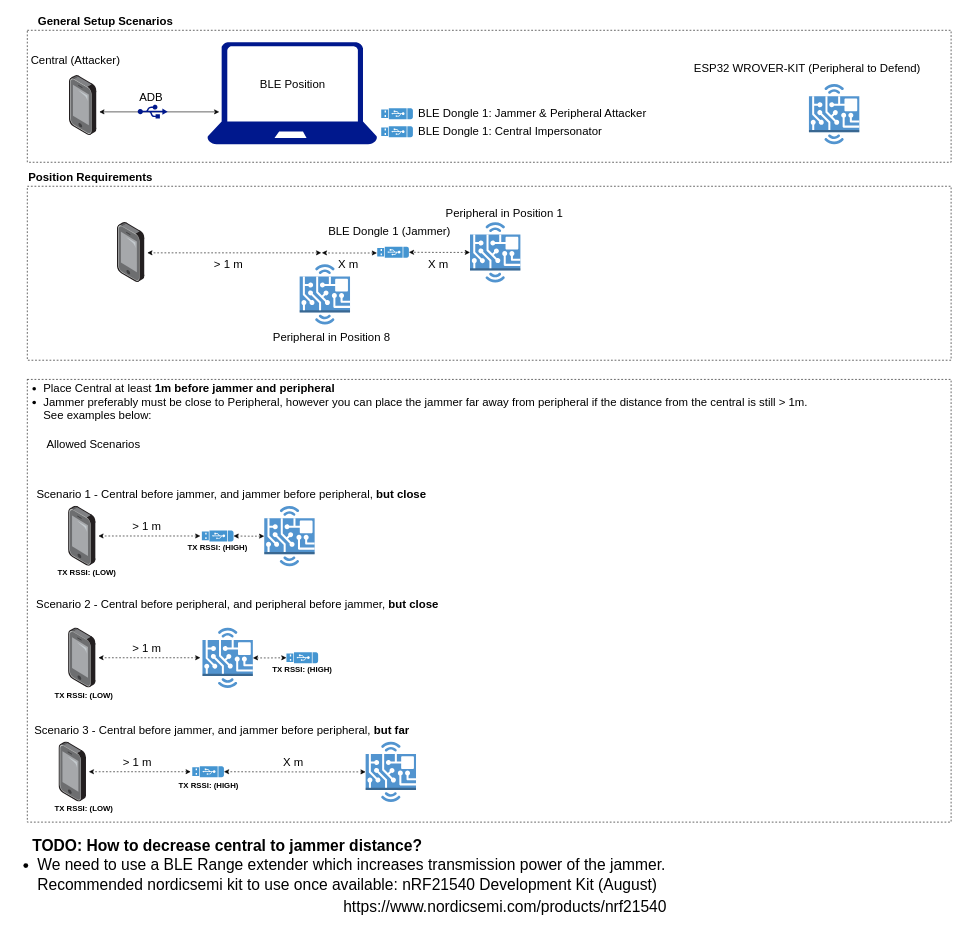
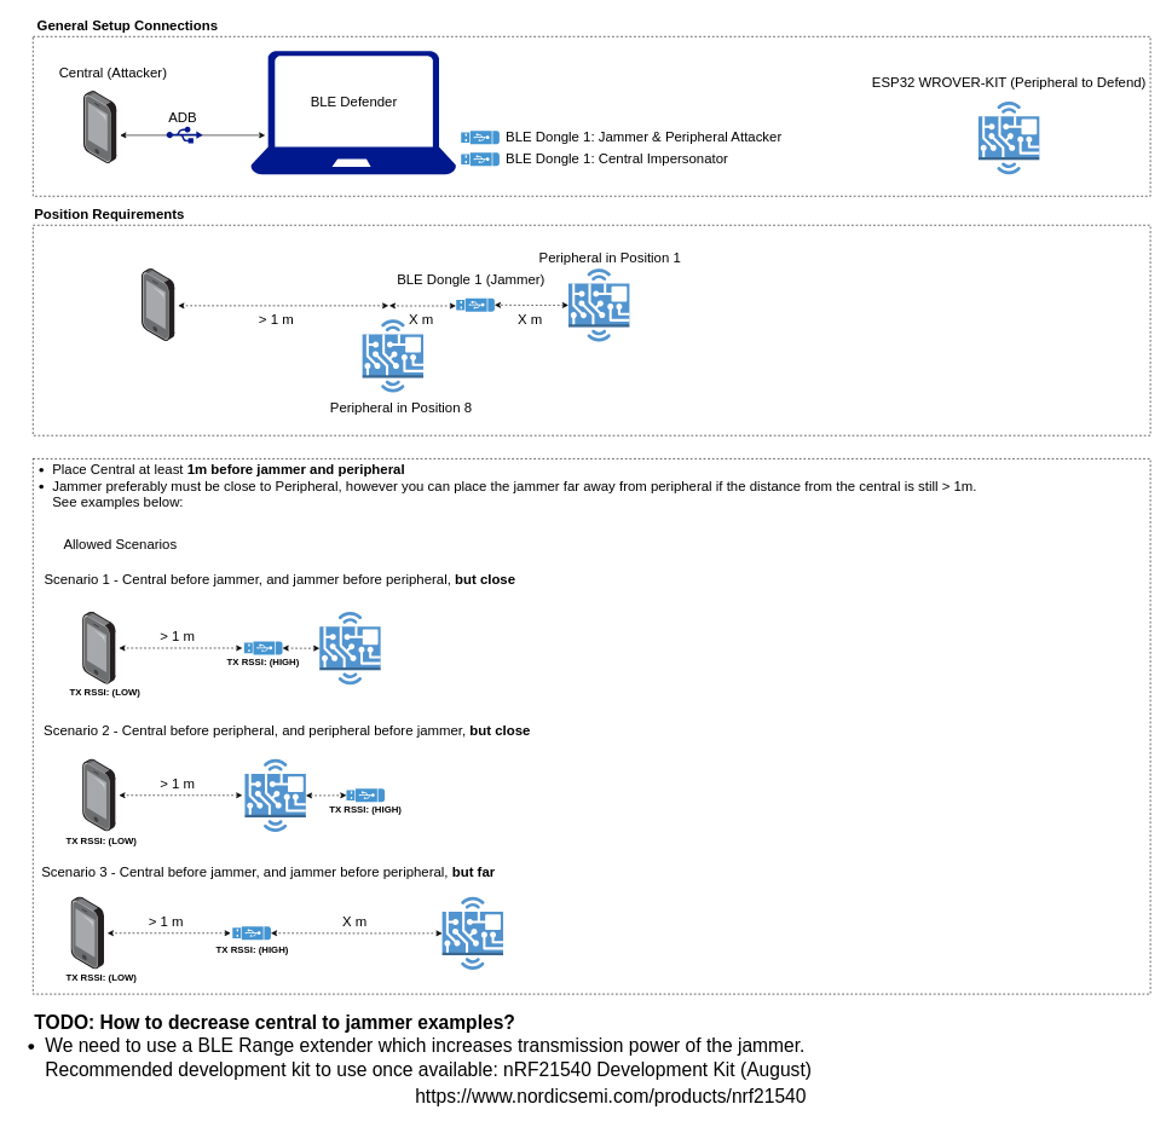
- <mxCell id="17" value="General Setup Scenarios" style="text;html=1;align=center;verticalAlign=middle;resizable=0;points=[];autosize=1;strokeColor=none;fontSize=19;fontStyle=1" vertex="1" parent="1"><mxGeometry x="45" y="20" width="260" height="30" as="geometry" /></mxCell>
+ <mxCell id="17" value="General Setup Connections" style="text;html=1;align=center;verticalAlign=middle;resizable=0;points=[];autosize=1;strokeColor=none;fontSize=19;fontStyle=1" vertex="1" parent="1"><mxGeometry x="45" y="20" width="260" height="30" as="geometry" /></mxCell>
- <mxCell id="12" value="Central (Attacker)" style="text;html=1;align=center;verticalAlign=middle;resizable=0;points=[];autosize=1;strokeColor=none;fontSize=19;" vertex="1" parent="1"><mxGeometry x="45" y="85" width="160" height="30" as="geometry" /></mxCell>
+ <mxCell id="12" value="Central (Attacker)" style="text;html=1;align=center;verticalAlign=middle;resizable=0;points=[];autosize=1;strokeColor=none;fontSize=19;" vertex="1" parent="1"><mxGeometry x="75" y="85" width="160" height="30" as="geometry" /></mxCell>
- <mxCell id="16" value="ESP32 WROVER-KIT (Peripheral to Defend)" style="text;html=1;align=center;verticalAlign=middle;resizable=0;points=[];autosize=1;strokeColor=none;fontSize=19;" vertex="1" parent="1"><mxGeometry x="1150" y="99.25" width="390" height="30" as="geometry" /></mxCell>
+ <mxCell id="16" value="ESP32 WROVER-KIT (Peripheral to Defend)" style="text;html=1;align=center;verticalAlign=middle;resizable=0;points=[];autosize=1;strokeColor=none;fontSize=19;" vertex="1" parent="1"><mxGeometry x="1195" y="99.25" width="390" height="30" as="geometry" /></mxCell>
- <mxCell id="6" value="BLE Position" style="text;html=1;align=center;verticalAlign=middle;resizable=0;points=[];autosize=1;strokeColor=none;fontSize=19;" vertex="1" parent="1"><mxGeometry x="421.66" y="125" width="130" height="30" as="geometry" /></mxCell>
+ <mxCell id="6" value="BLE Defender" style="text;html=1;align=center;verticalAlign=middle;resizable=0;points=[];autosize=1;strokeColor=none;fontSize=19;" vertex="1" parent="1"><mxGeometry x="421.66" y="125" width="130" height="30" as="geometry" /></mxCell>
- <mxCell id="37" value="Allowed Scenarios" style="text;html=1;align=center;verticalAlign=middle;resizable=0;points=[];autosize=1;strokeColor=none;fontSize=19;" vertex="1" parent="1"><mxGeometry x="70" y="725" width="170" height="30" as="geometry" /></mxCell>
+ <mxCell id="37" value="Allowed Scenarios" style="text;html=1;align=center;verticalAlign=middle;resizable=0;points=[];autosize=1;strokeColor=none;fontSize=19;" vertex="1" parent="1"><mxGeometry x="80" y="735" width="170" height="30" as="geometry" /></mxCell>
- <mxCell id="41" value="Scenario 1 - Central before jammer, and jammer before peripheral, &lt;b&gt;but close&lt;/b&gt;" style="text;html=1;align=center;verticalAlign=middle;resizable=0;points=[];autosize=1;strokeColor=none;fontSize=19;" vertex="1" parent="1"><mxGeometry x="50" y="810" width="670" height="30" as="geometry" /></mxCell>
+ <mxCell id="41" value="Scenario 1 - Central before jammer, and jammer before peripheral, &lt;b&gt;but close&lt;/b&gt;" style="text;html=1;align=center;verticalAlign=middle;resizable=0;points=[];autosize=1;strokeColor=none;fontSize=19;" vertex="1" parent="1"><mxGeometry x="50" y="785" width="670" height="30" as="geometry" /></mxCell>
- <mxCell id="55" value="Scenario 3 - Central before jammer, and jammer before peripheral, &lt;b&gt;but far&lt;/b&gt;" style="text;html=1;align=center;verticalAlign=middle;resizable=0;points=[];autosize=1;strokeColor=none;fontSize=19;" vertex="1" parent="1"><mxGeometry x="49" y="1203" width="640" height="30" as="geometry" /></mxCell>
+ <mxCell id="55" value="Scenario 3 - Central before jammer, and jammer before peripheral, &lt;b&gt;but far&lt;/b&gt;" style="text;html=1;align=center;verticalAlign=middle;resizable=0;points=[];autosize=1;strokeColor=none;fontSize=19;" vertex="1" parent="1"><mxGeometry x="49" y="1188" width="640" height="30" as="geometry" /></mxCell>
- <mxCell id="63" value="TODO: How to decrease central to jammer distance?" style="text;html=1;align=center;verticalAlign=middle;resizable=0;points=[];autosize=1;strokeColor=none;fontSize=26;fontStyle=1" vertex="1" parent="1"><mxGeometry x="43" y="1390" width="670" height="40" as="geometry" /></mxCell>
+ <mxCell id="63" value="TODO: How to decrease central to jammer examples?" style="text;html=1;align=center;verticalAlign=middle;resizable=0;points=[];autosize=1;strokeColor=none;fontSize=26;fontStyle=1" vertex="1" parent="1"><mxGeometry x="43" y="1390" width="670" height="40" as="geometry" /></mxCell>
- <mxCell id="64" value="&lt;ul style=&quot;font-size: 26px&quot;&gt;&lt;li style=&quot;font-size: 26px&quot;&gt;We need to use a BLE Range extender which increases transmission power of the jammer.&lt;br&gt;Recommended nordicsemi kit to use once available: nRF21540 Development Kit (August)&lt;/li&gt;&lt;/ul&gt;" style="text;html=1;align=left;verticalAlign=middle;resizable=0;points=[];autosize=1;strokeColor=none;fontSize=26;" vertex="1" parent="1"><mxGeometry x="20" y="1398" width="1110" height="120" as="geometry" /></mxCell>
+ <mxCell id="64" value="&lt;ul style=&quot;font-size: 26px&quot;&gt;&lt;li style=&quot;font-size: 26px&quot;&gt;We need to use a BLE Range extender which increases transmission power of the jammer.&lt;br&gt;Recommended development kit to use once available: nRF21540 Development Kit (August)&lt;/li&gt;&lt;/ul&gt;" style="text;html=1;align=left;verticalAlign=middle;resizable=0;points=[];autosize=1;strokeColor=none;fontSize=26;" vertex="1" parent="1"><mxGeometry x="20" y="1398" width="1110" height="120" as="geometry" /></mxCell>
